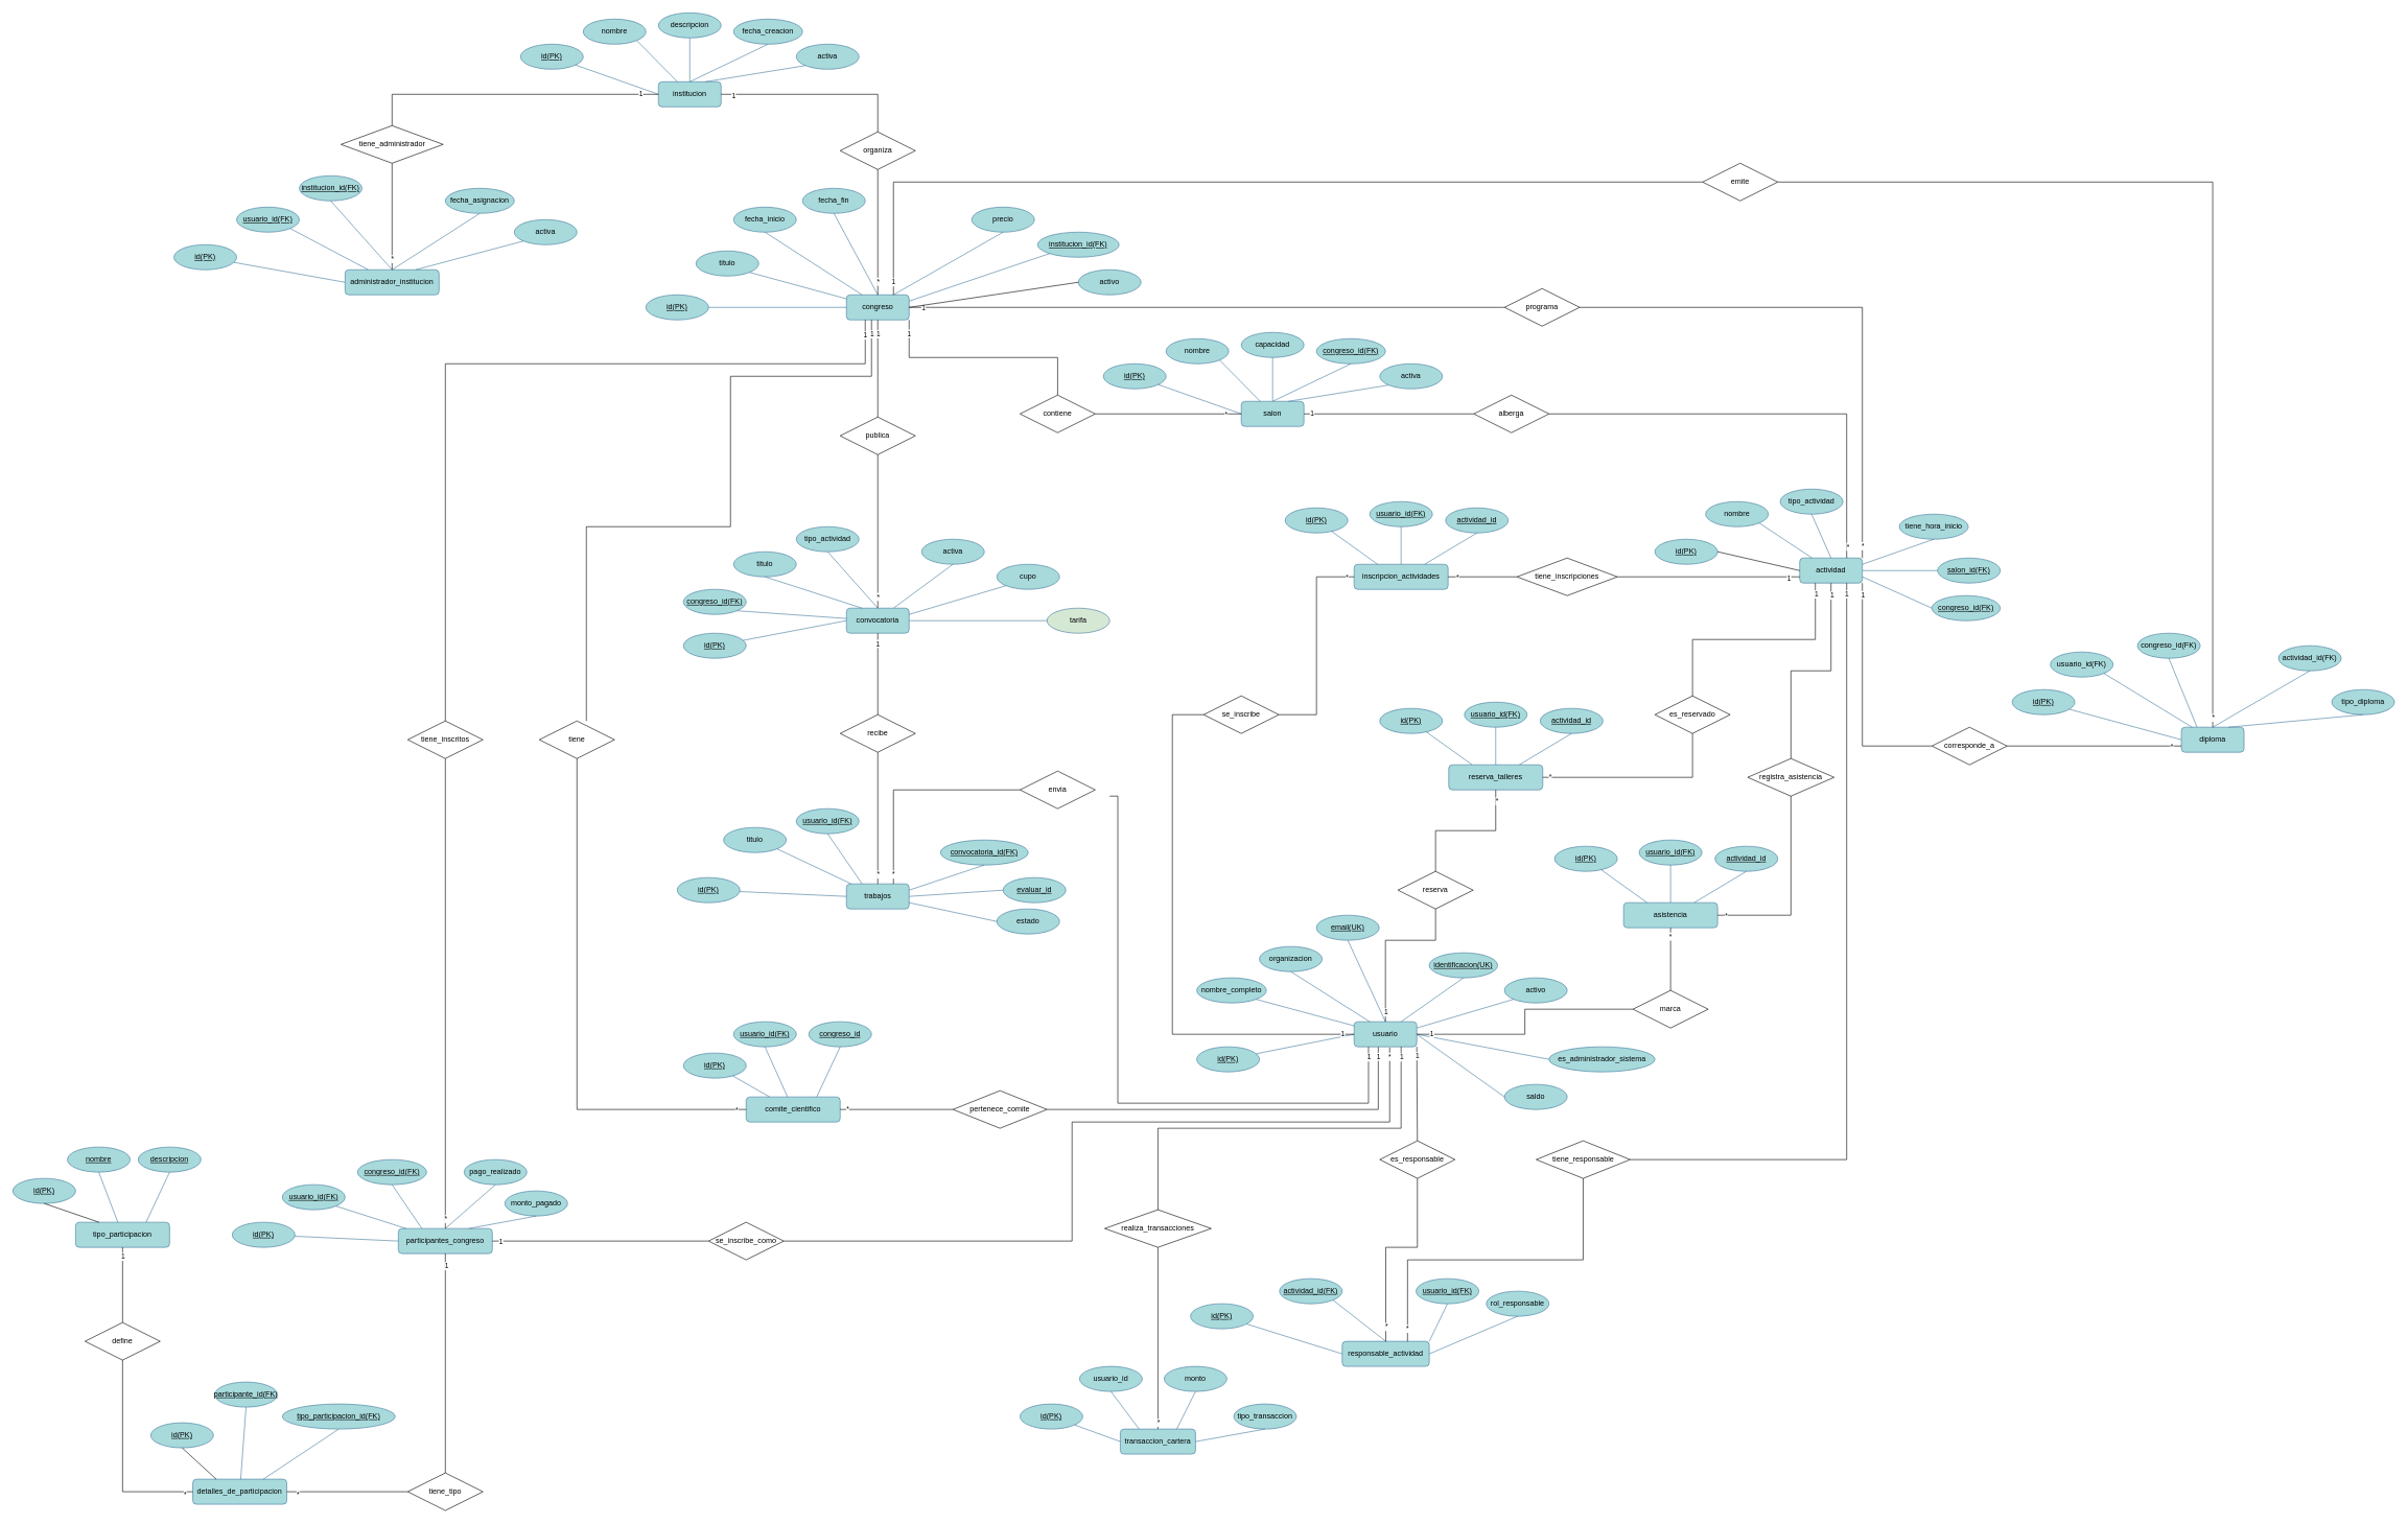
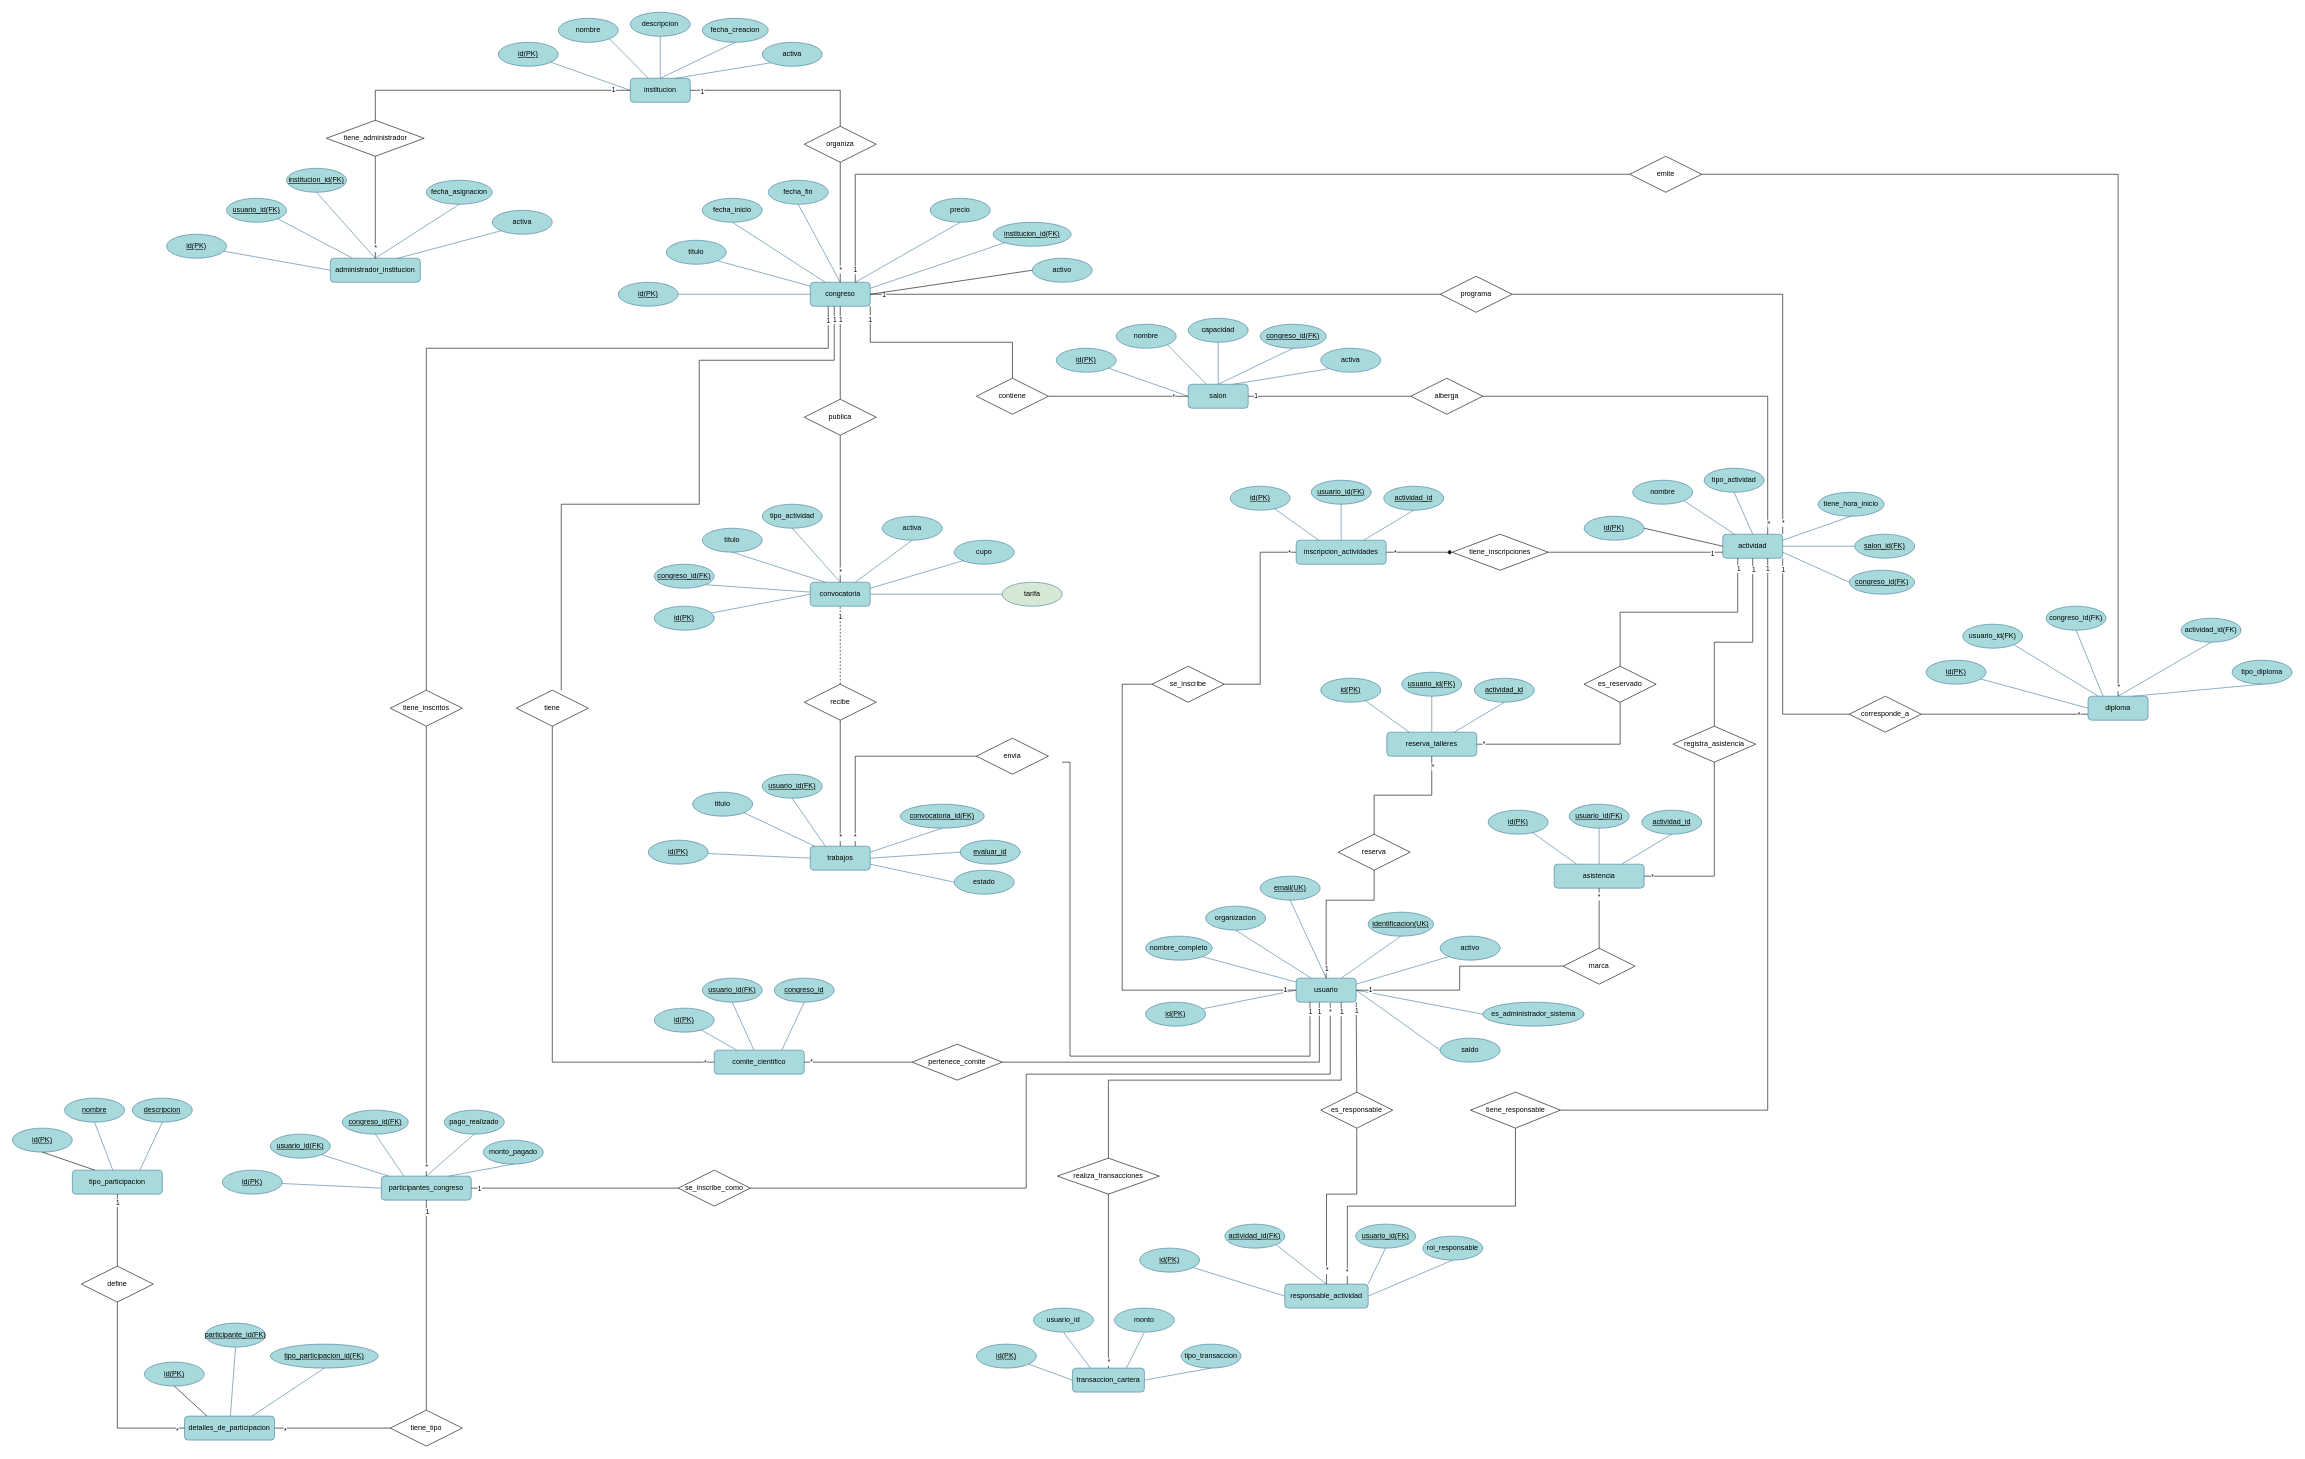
- <mxCell id="192" value="" style="endArrow=none;html=1;rounded=0;exitX=1;exitY=0.5;exitDx=0;exitDy=0;entryX=0;entryY=0.5;entryDx=0;entryDy=0;" edge="1" parent="1" source="165" target="191"><mxGeometry relative="1" as="geometry"><mxPoint x="2450" y="1050" as="sourcePoint" /><mxPoint x="2610" y="1050" as="targetPoint" /></mxGeometry></mxCell>
+ <mxCell id="192" value="" style="endArrow=diamond;html=1;rounded=0;exitX=1;exitY=0.5;exitDx=0;exitDy=0;entryX=0;entryY=0.5;entryDx=0;entryDy=0;" edge="1" parent="1" source="165" target="191"><mxGeometry relative="1" as="geometry"><mxPoint x="2450" y="1050" as="sourcePoint" /><mxPoint x="2610" y="1050" as="targetPoint" /></mxGeometry></mxCell>
- <mxCell id="133" value="" style="endArrow=none;html=1;rounded=0;exitX=0.5;exitY=0;exitDx=0;exitDy=0;entryX=0.5;entryY=1;entryDx=0;entryDy=0;" edge="1" parent="1" source="132" target="82"><mxGeometry relative="1" as="geometry"><mxPoint x="1520" y="1120" as="sourcePoint" /><mxPoint x="1680" y="1120" as="targetPoint" /></mxGeometry></mxCell>
+ <mxCell id="133" value="" style="endArrow=none;html=1;rounded=0;exitX=0.5;exitY=0;exitDx=0;exitDy=0;entryX=0.5;entryY=1;entryDx=0;entryDy=0;dashed=1;" edge="1" parent="1" source="132" target="82"><mxGeometry relative="1" as="geometry"><mxPoint x="1520" y="1120" as="sourcePoint" /><mxPoint x="1680" y="1120" as="targetPoint" /></mxGeometry></mxCell>
